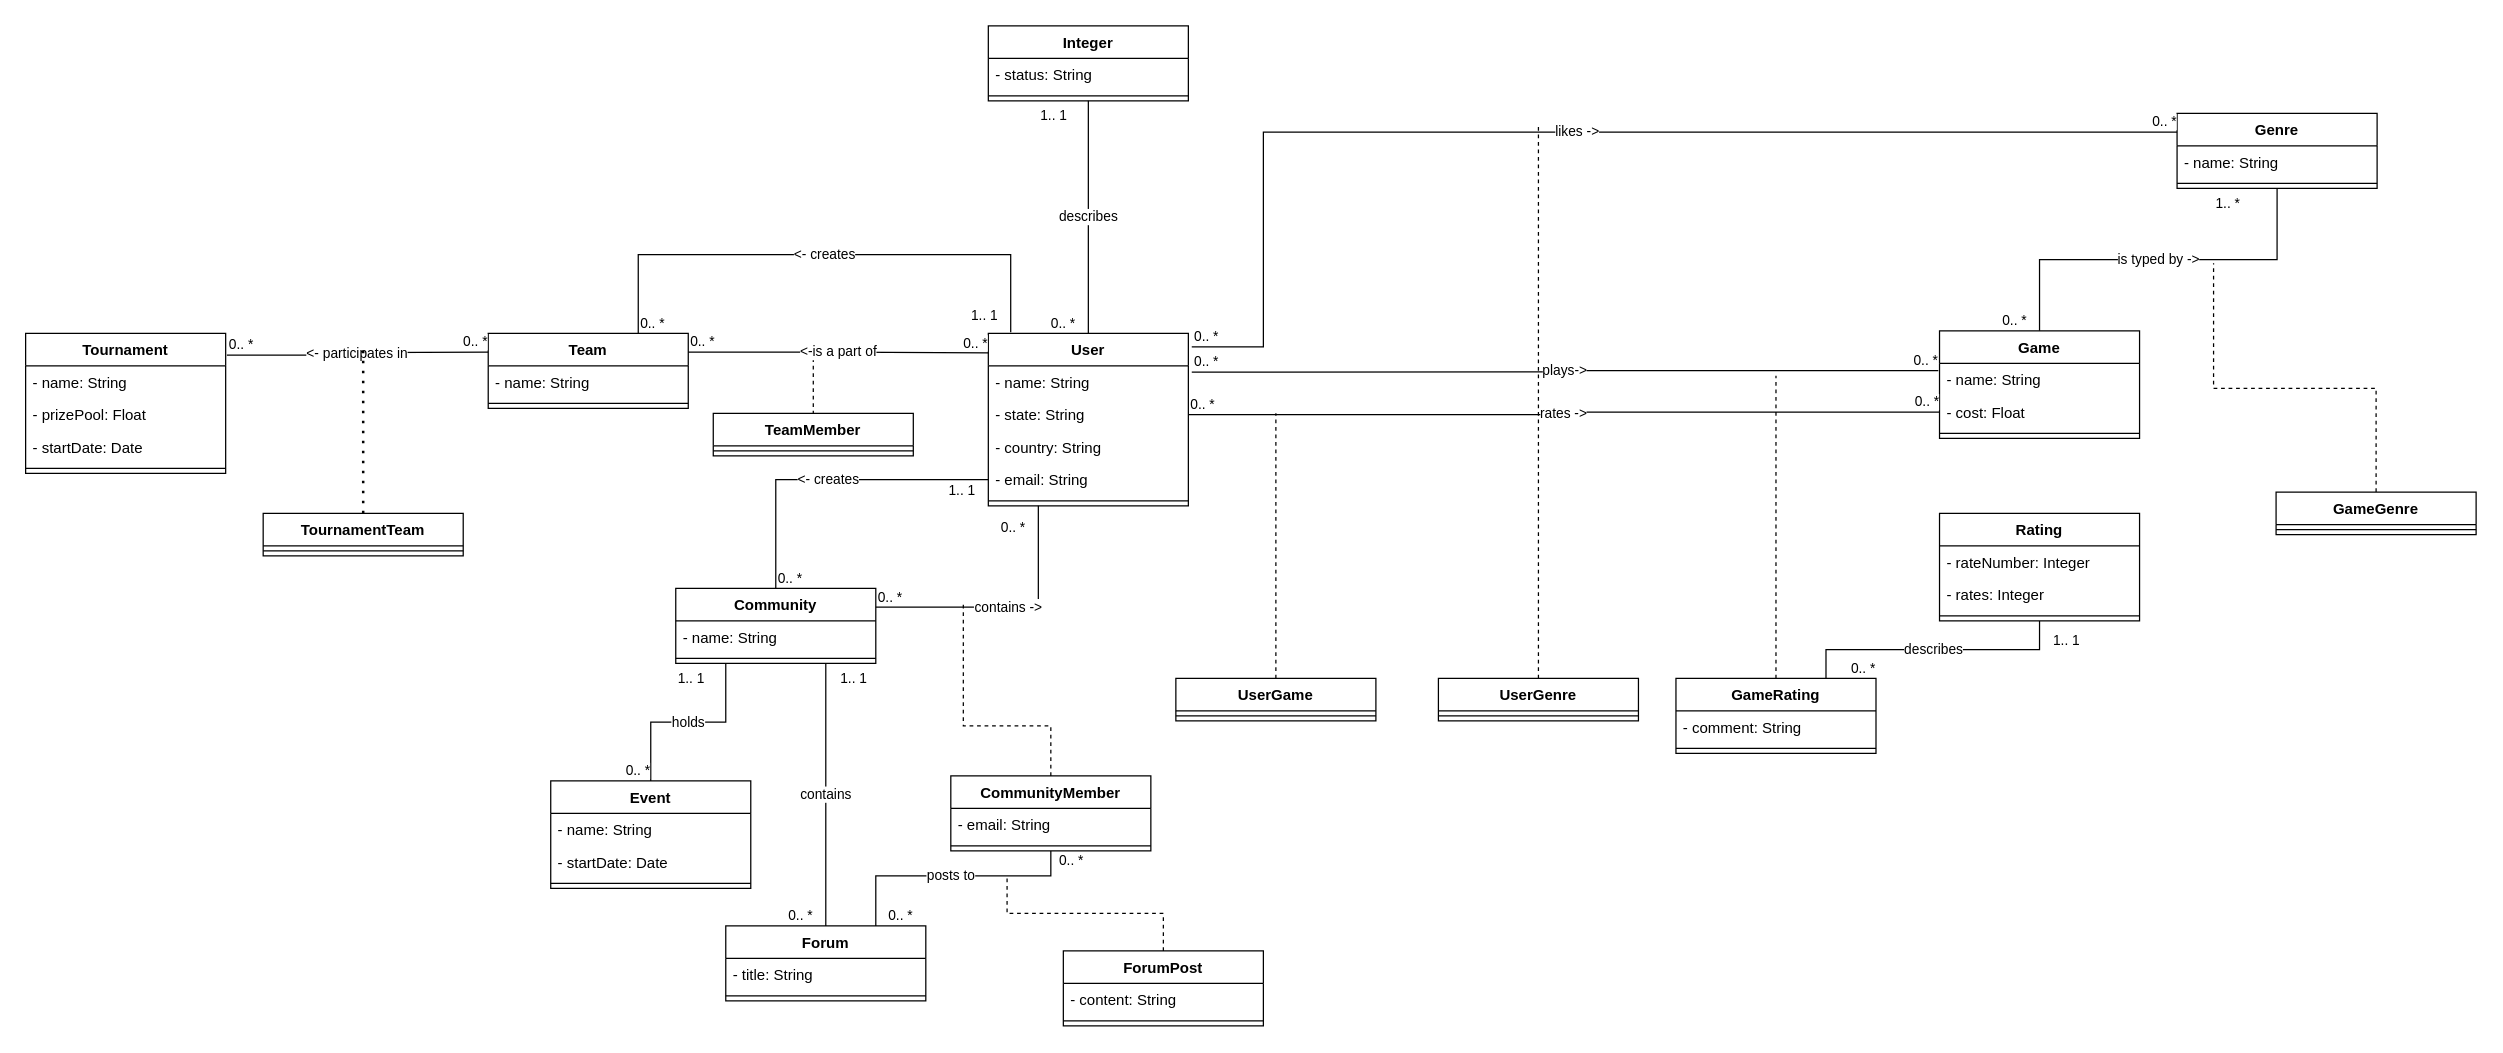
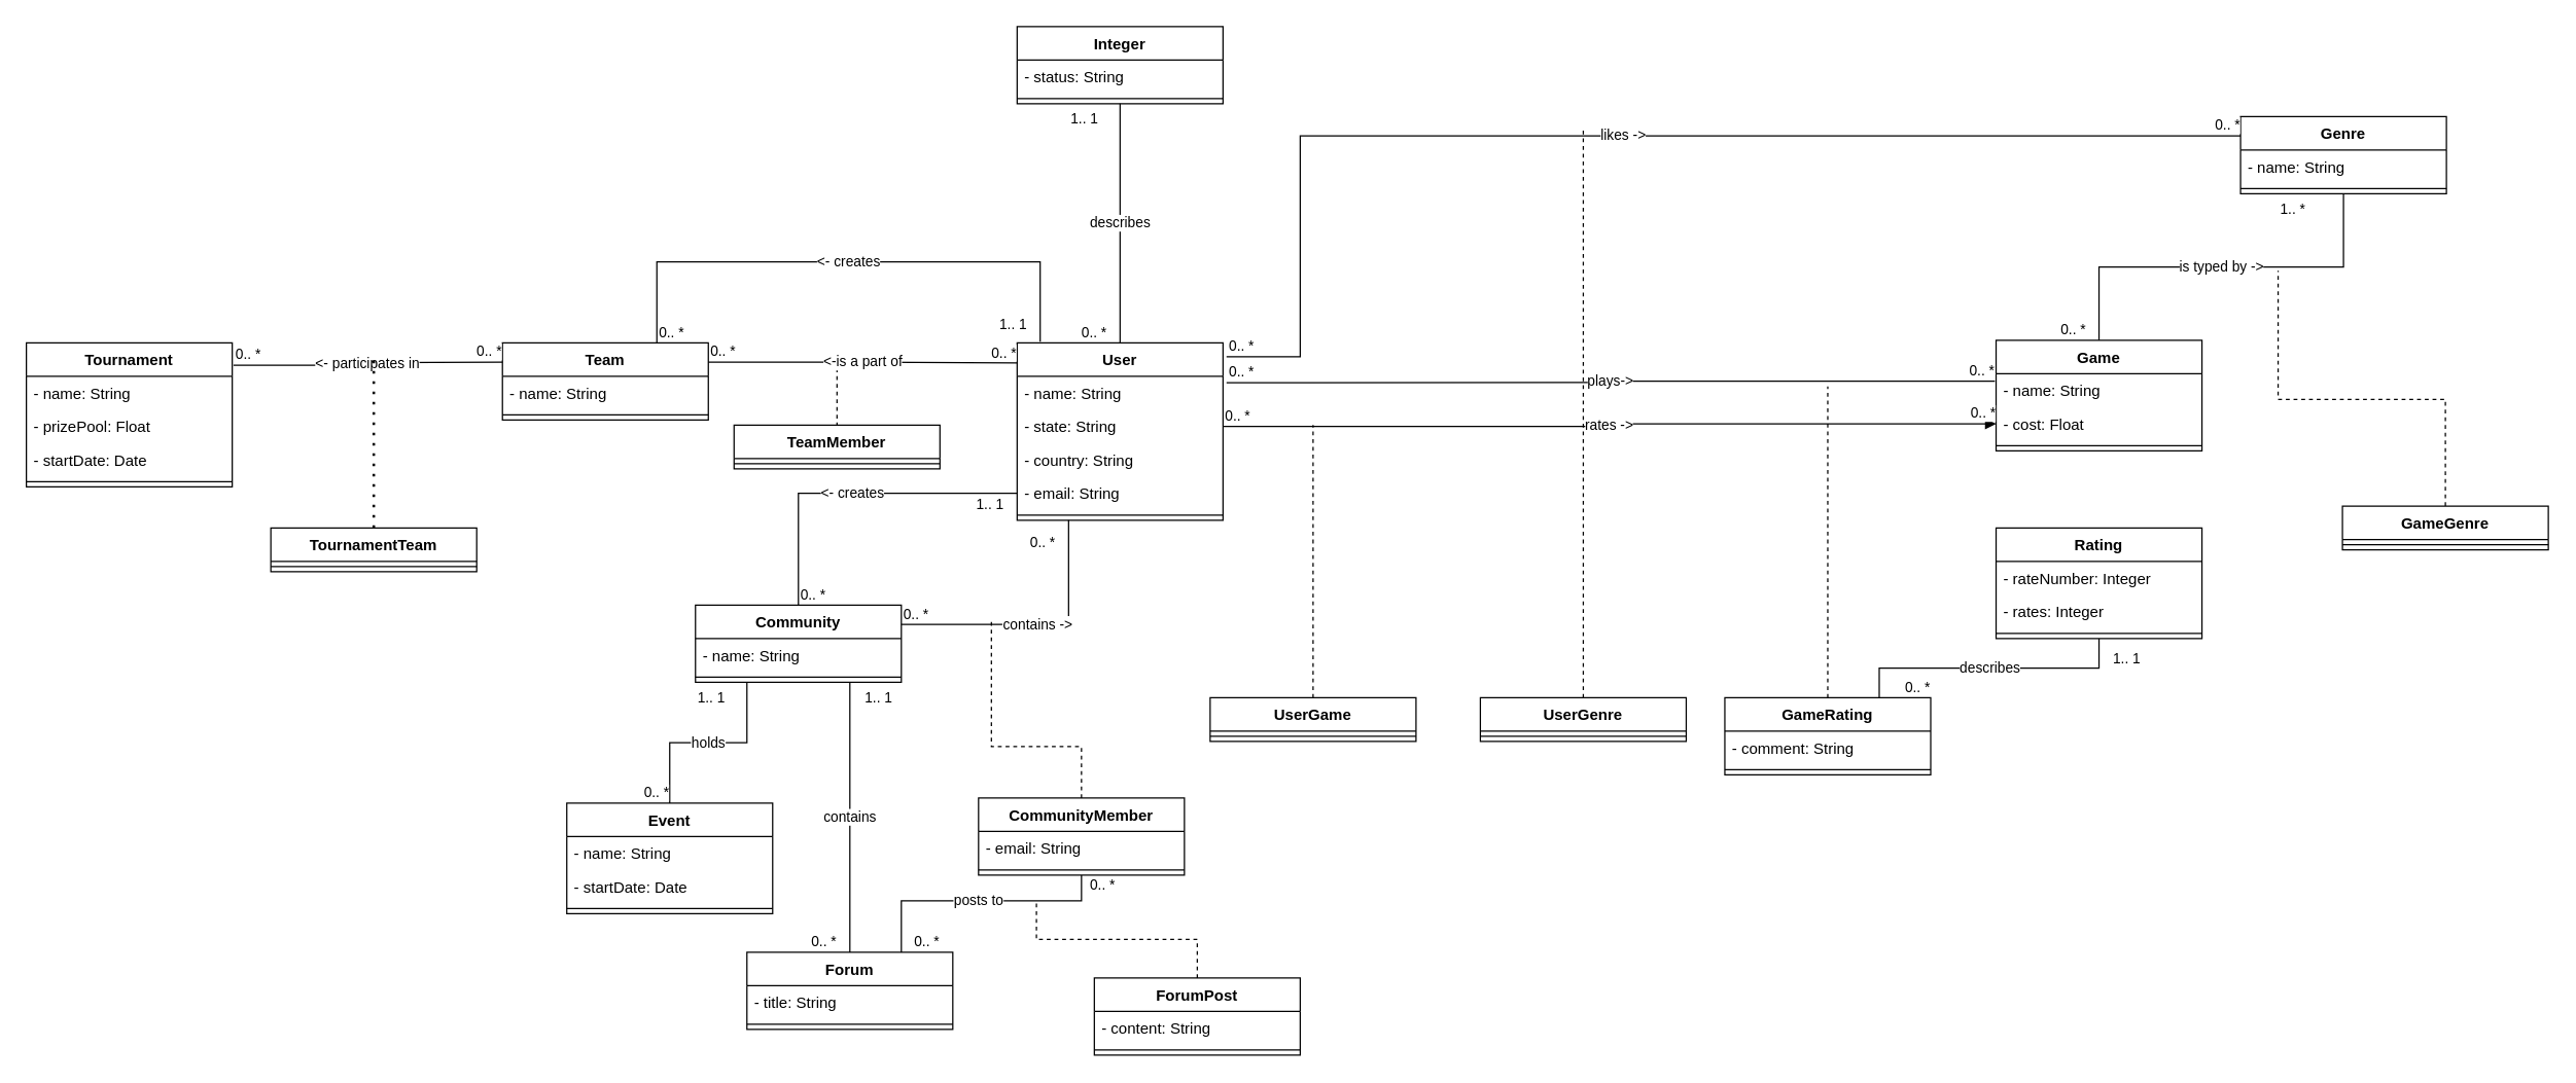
- <mxCell id="67" value="rates -&amp;gt;" style="endArrow=none;html=1;edgeStyle=orthogonalEdgeStyle;rounded=0;exitX=1;exitY=0.5;exitDx=0;exitDy=0;entryX=0;entryY=0.5;entryDx=0;entryDy=0;" parent="1" source="4" target="12" edge="1"><mxGeometry relative="1" as="geometry"><mxPoint x="1020" y="350" as="sourcePoint" /><mxPoint x="1180" y="350" as="targetPoint" /></mxGeometry></mxCell>
+ <mxCell id="67" value="rates -&amp;gt;" style="endArrow=block;html=1;edgeStyle=orthogonalEdgeStyle;rounded=0;exitX=1;exitY=0.5;exitDx=0;exitDy=0;entryX=0;entryY=0.5;entryDx=0;entryDy=0;" parent="1" source="4" target="12" edge="1"><mxGeometry relative="1" as="geometry"><mxPoint x="1020" y="350" as="sourcePoint" /><mxPoint x="1180" y="350" as="targetPoint" /></mxGeometry></mxCell>
